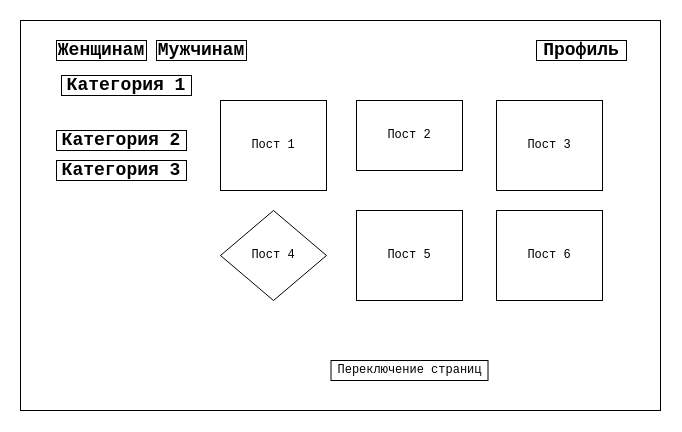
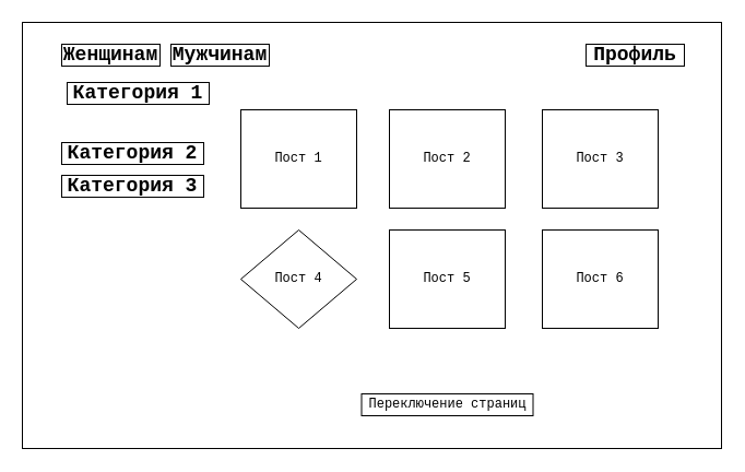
- <mxCell id="10" value="Пост 2" style="rounded=0;whiteSpace=wrap;html=1;fontFamily=Courier New;" parent="1" vertex="1"><mxGeometry x="356" y="100" width="106" height="70" as="geometry" /></mxCell>
+ <mxCell id="10" value="Пост 2" style="rounded=0;whiteSpace=wrap;html=1;fontFamily=Courier New;" parent="1" vertex="1"><mxGeometry x="356" y="100" width="106" height="90" as="geometry" /></mxCell>
